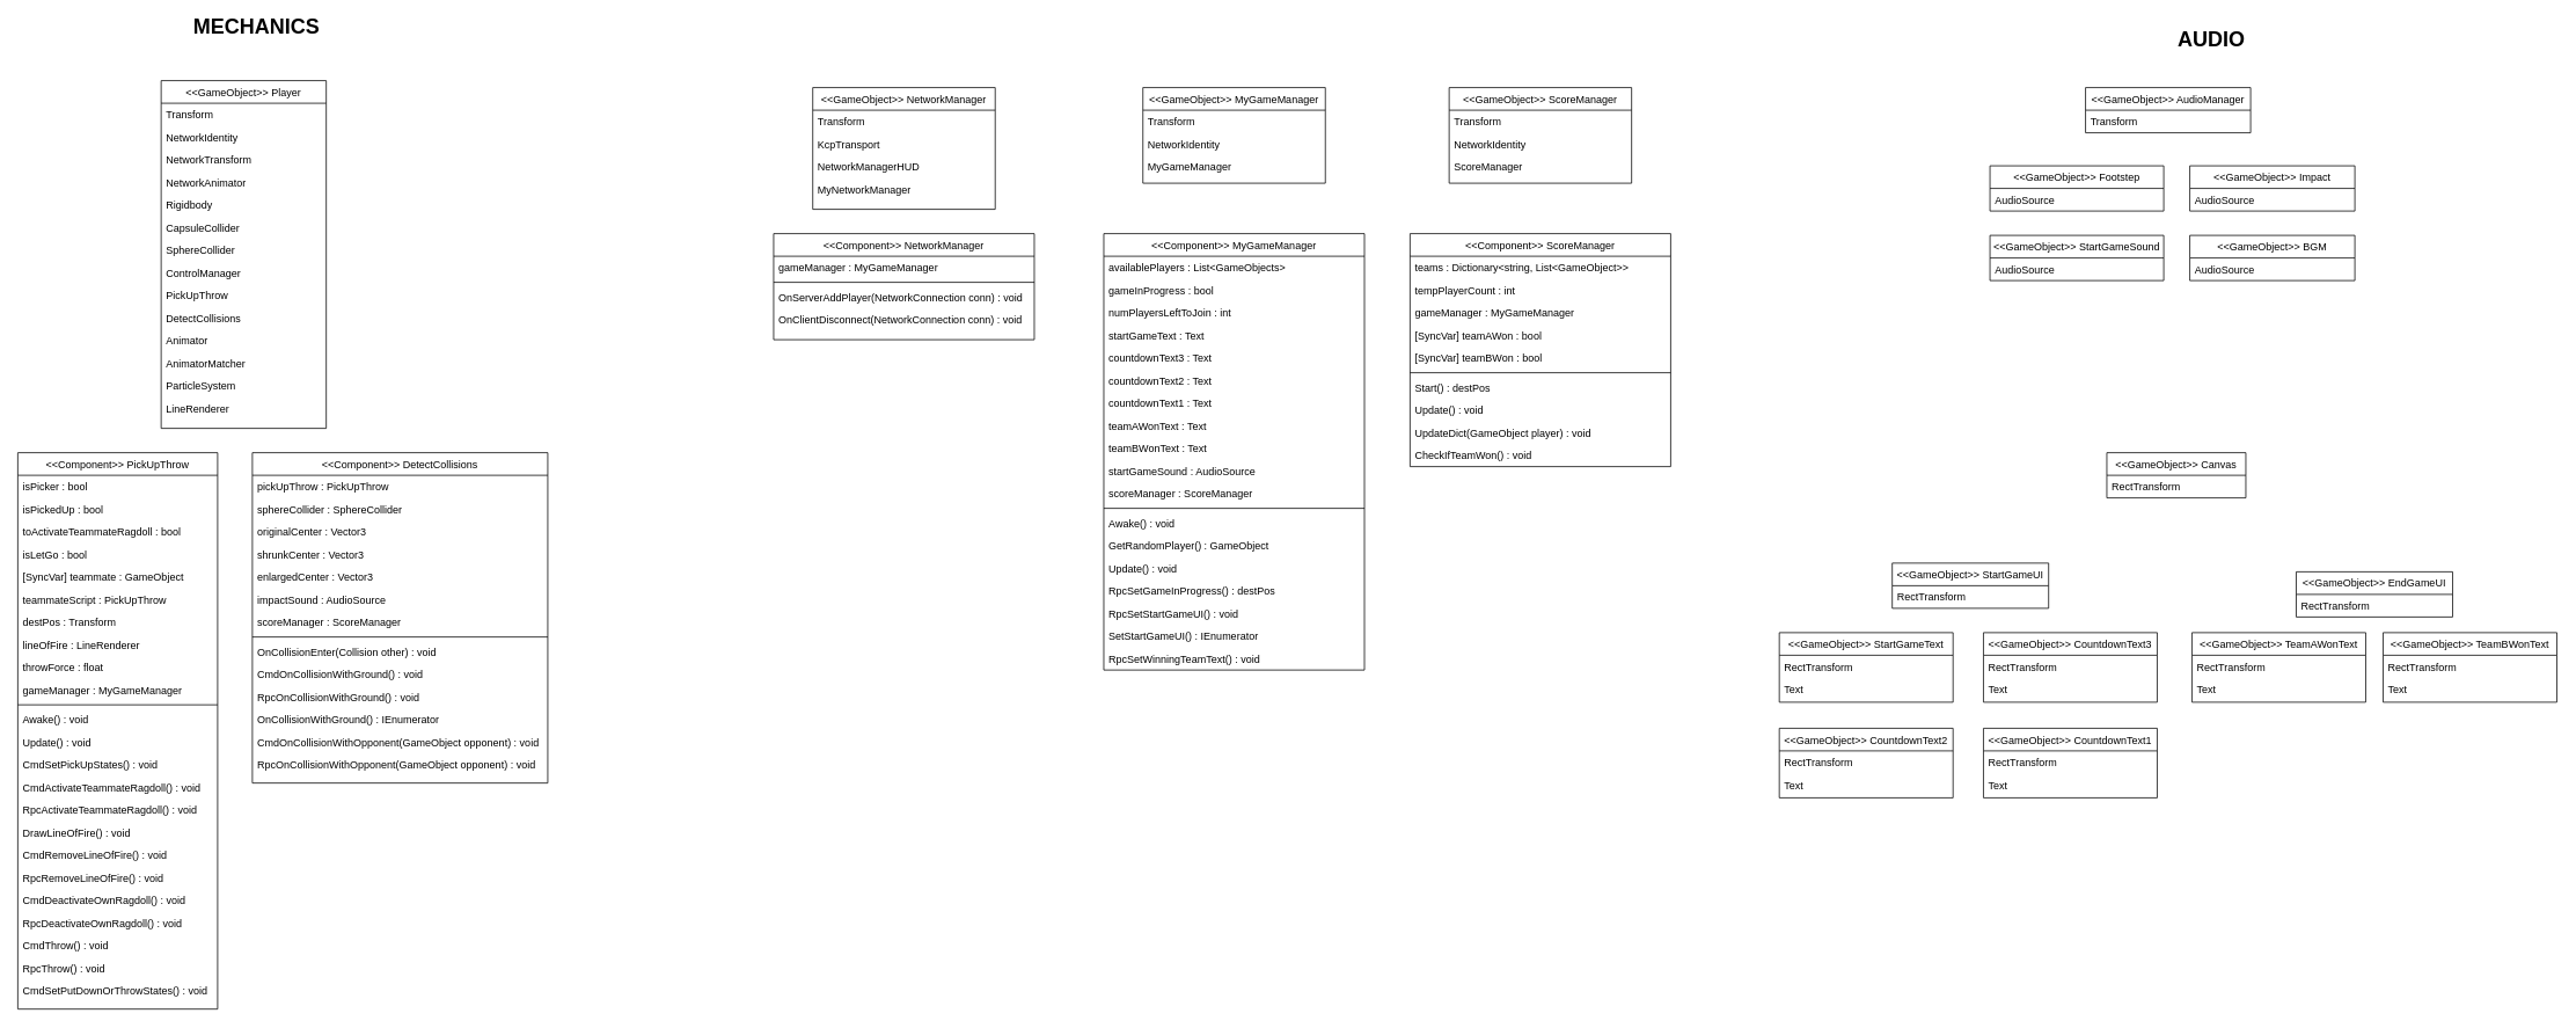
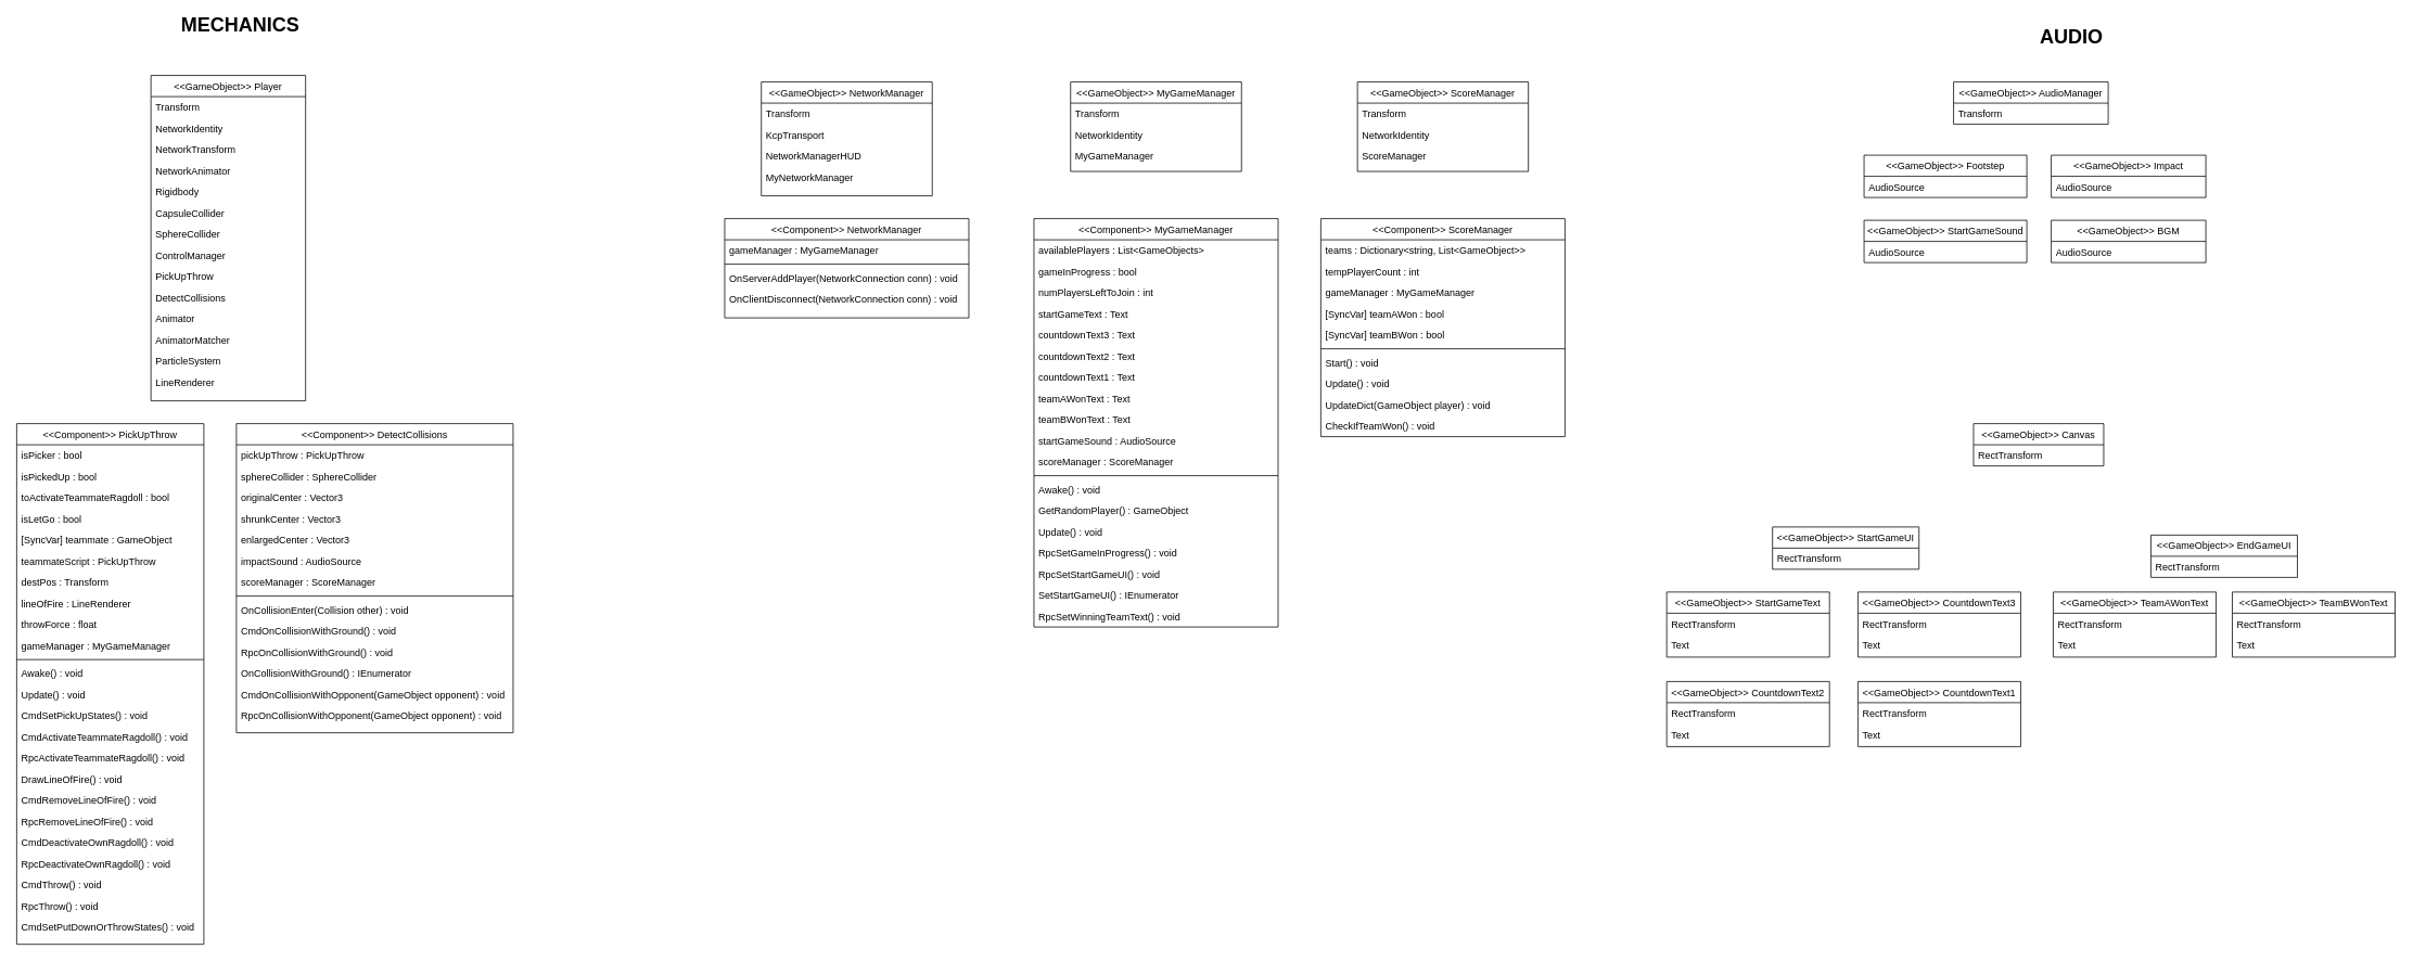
- <mxCell id="138" value="Start() : destPos" style="text;align=left;verticalAlign=top;spacingLeft=4;spacingRight=4;overflow=hidden;rotatable=0;points=[[0,0.5],[1,0.5]];portConstraint=eastwest;rounded=0;shadow=0;html=0;" parent="131" vertex="1"><mxGeometry y="164" width="300" height="26" as="geometry" /></mxCell>
+ <mxCell id="138" value="Start() : void" style="text;align=left;verticalAlign=top;spacingLeft=4;spacingRight=4;overflow=hidden;rotatable=0;points=[[0,0.5],[1,0.5]];portConstraint=eastwest;rounded=0;shadow=0;html=0;" parent="131" vertex="1"><mxGeometry y="164" width="300" height="26" as="geometry" /></mxCell>
- <mxCell id="127" value="RpcSetGameInProgress() : destPos" style="text;align=left;verticalAlign=top;spacingLeft=4;spacingRight=4;overflow=hidden;rotatable=0;points=[[0,0.5],[1,0.5]];portConstraint=eastwest;rounded=0;shadow=0;html=0;" parent="111" vertex="1"><mxGeometry y="398" width="300" height="26" as="geometry" /></mxCell>
+ <mxCell id="127" value="RpcSetGameInProgress() : void" style="text;align=left;verticalAlign=top;spacingLeft=4;spacingRight=4;overflow=hidden;rotatable=0;points=[[0,0.5],[1,0.5]];portConstraint=eastwest;rounded=0;shadow=0;html=0;" parent="111" vertex="1"><mxGeometry y="398" width="300" height="26" as="geometry" /></mxCell>
